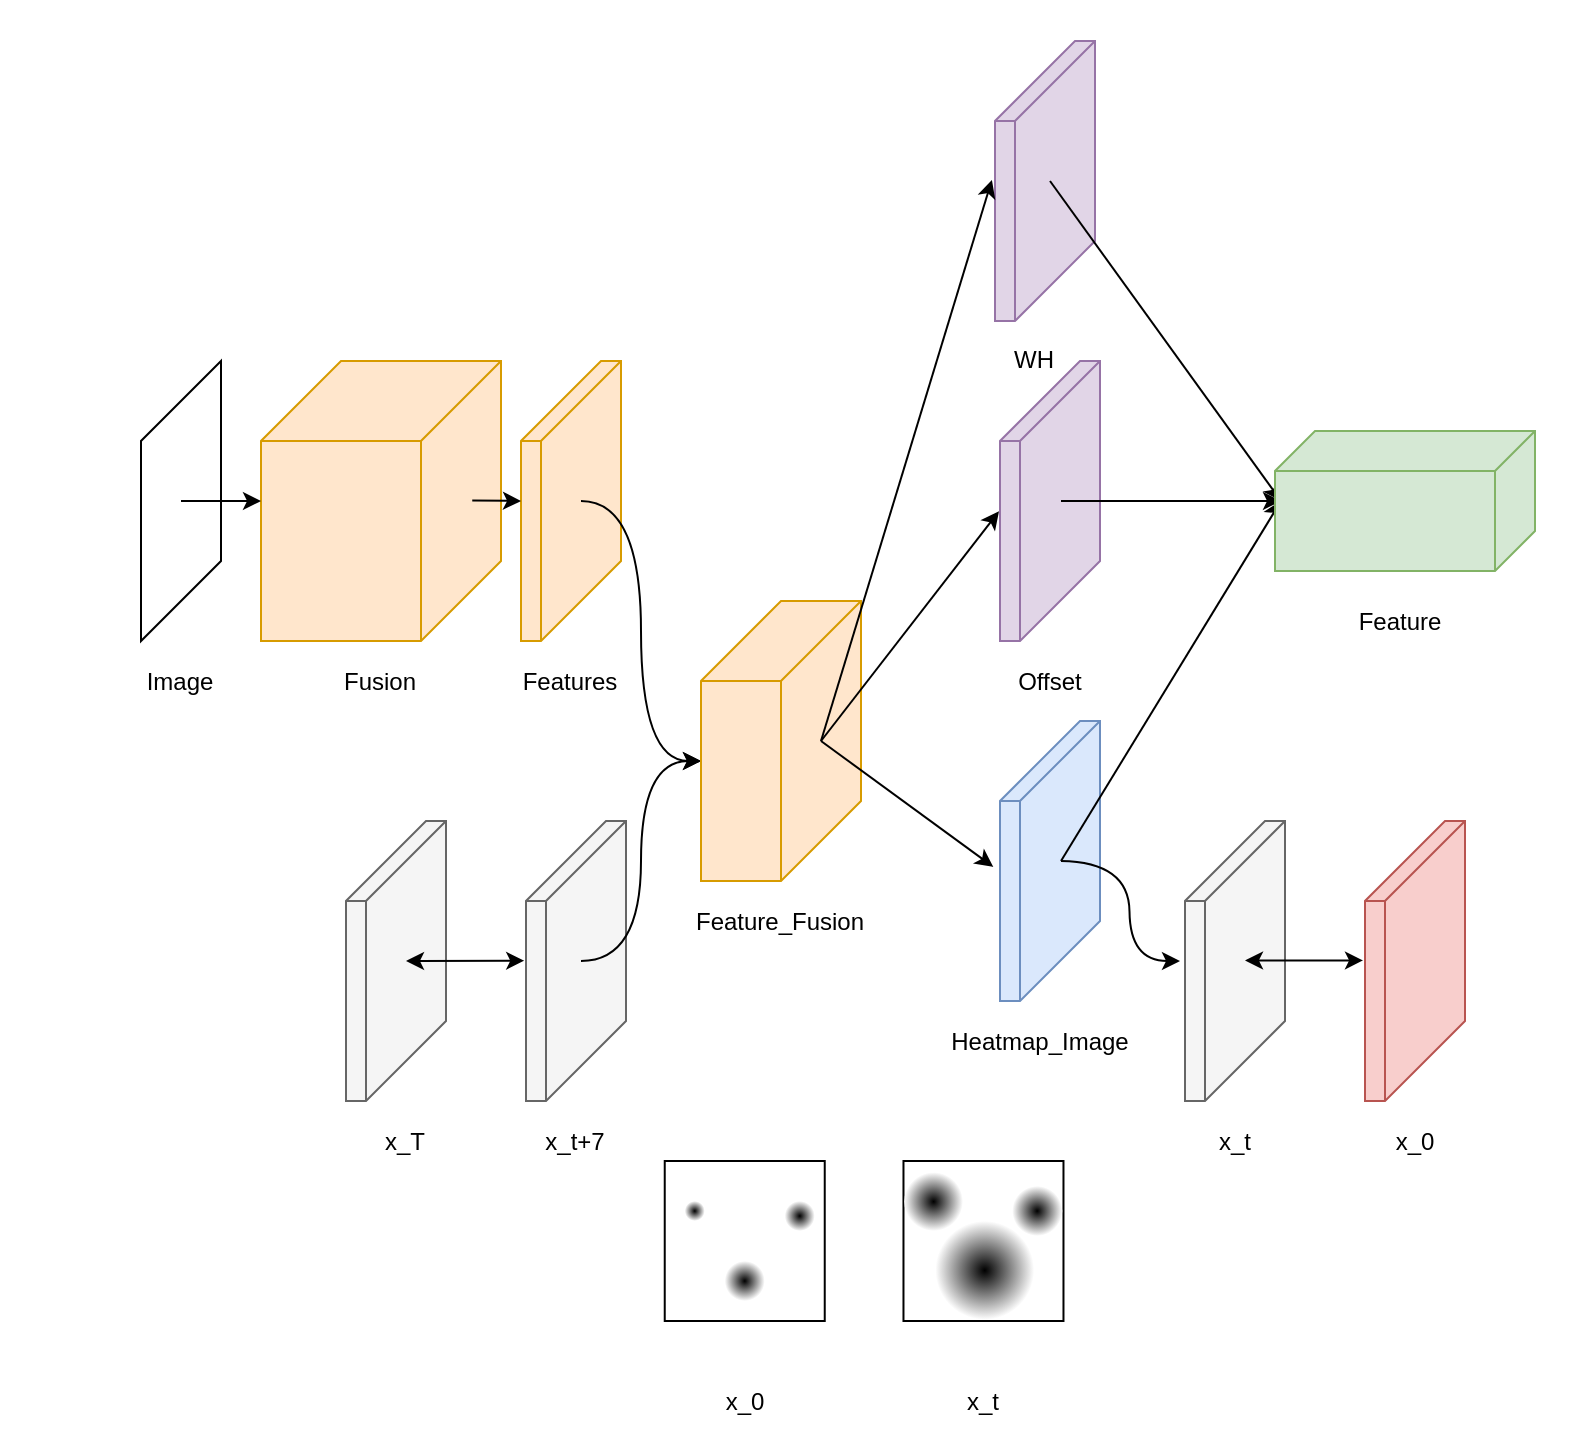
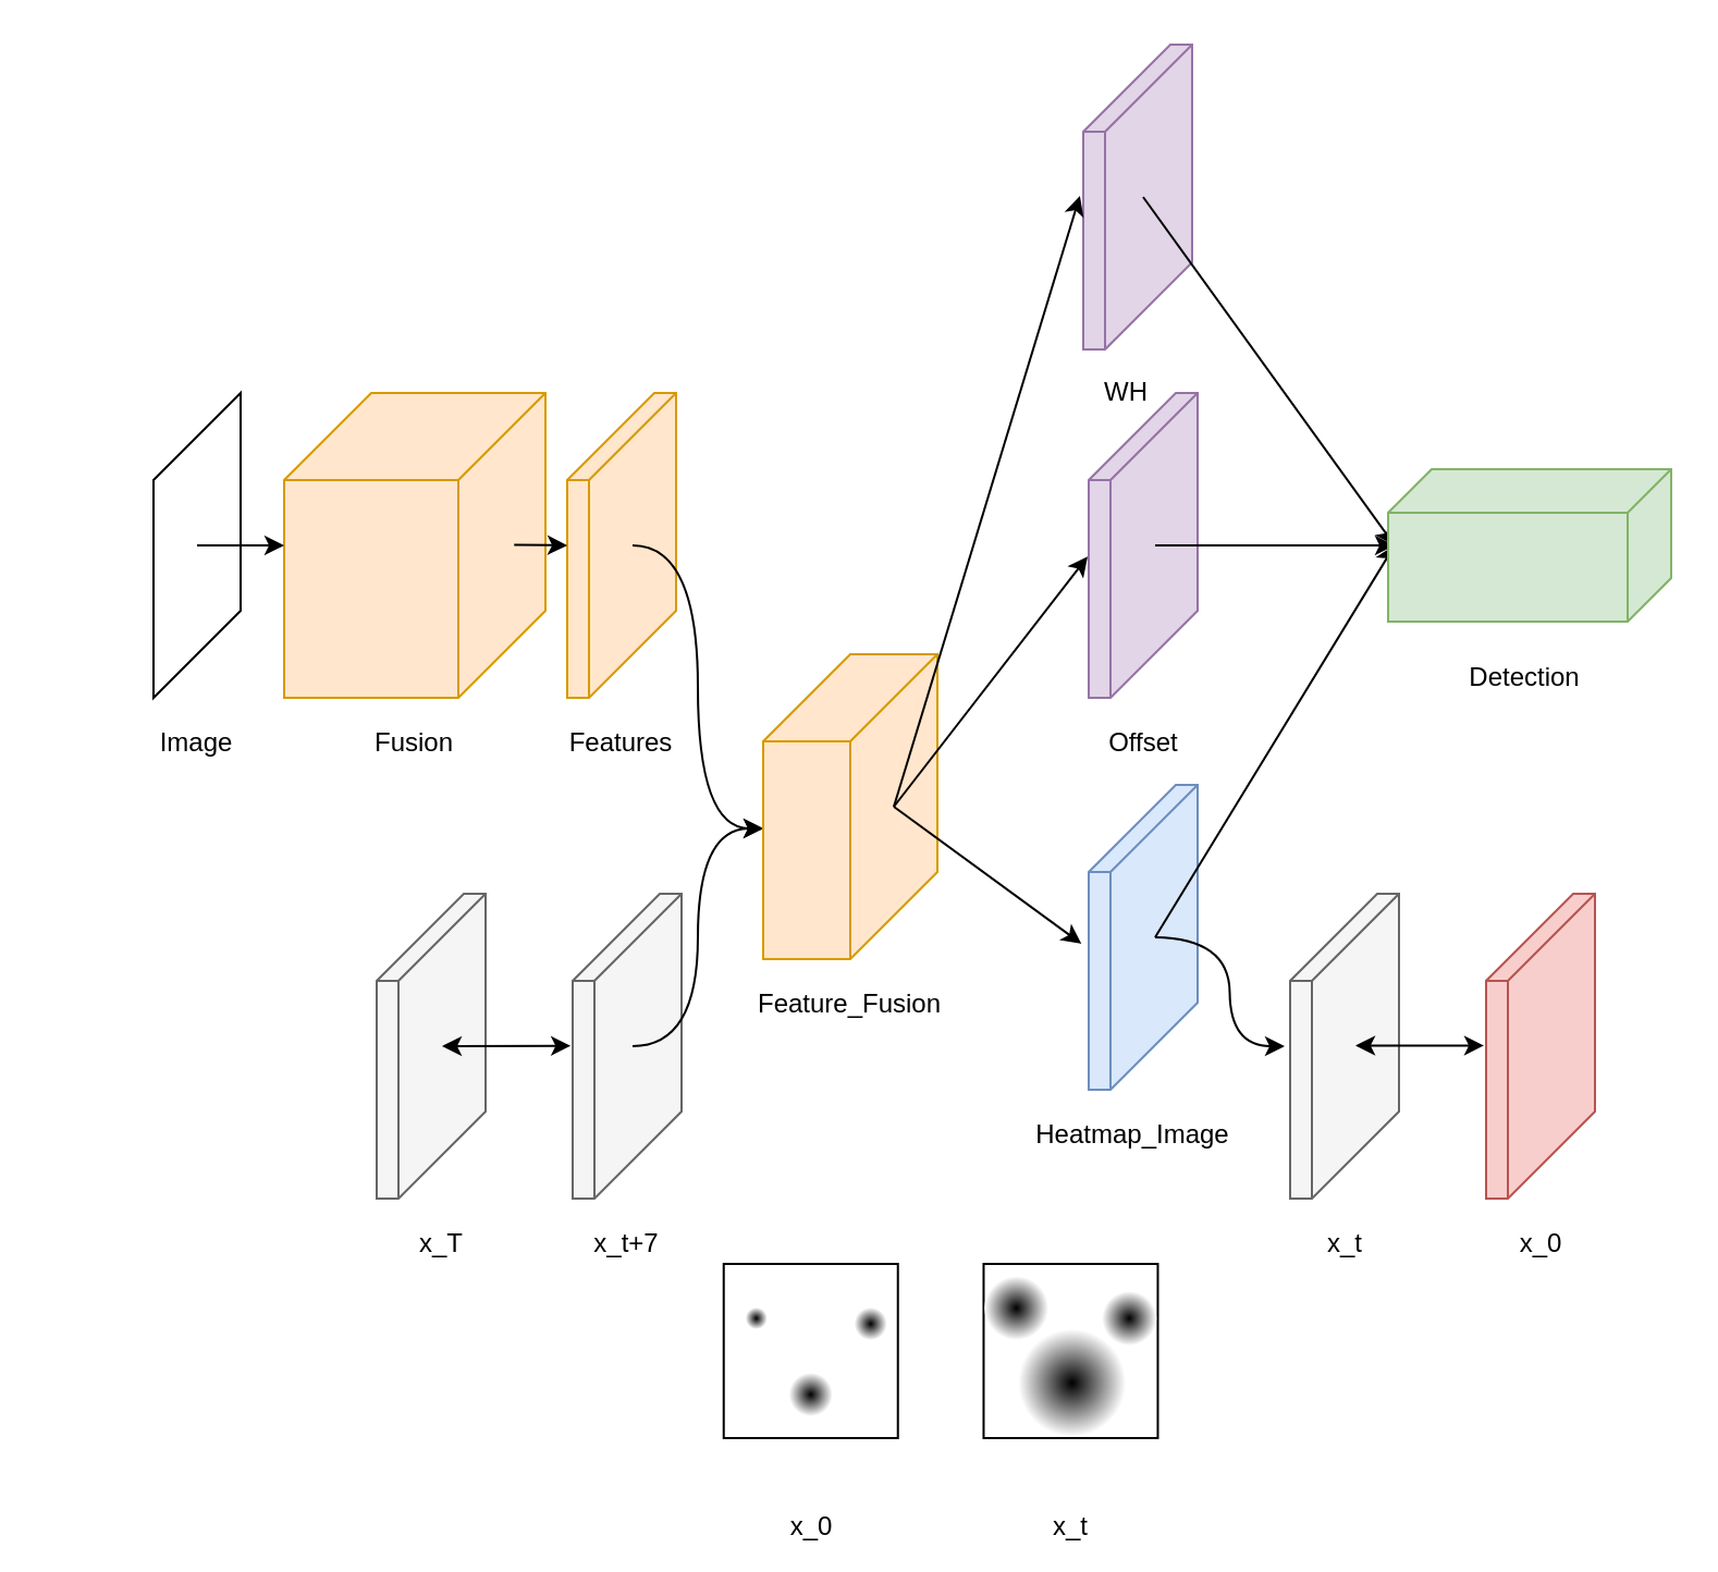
- <mxCell id="39" value="Feature" style="text;html=1;strokeColor=none;fillColor=none;align=center;verticalAlign=middle;whiteSpace=wrap;rounded=0;" vertex="1" parent="1"><mxGeometry x="680" y="310" width="40" as="geometry" /></mxCell>
+ <mxCell id="39" value="Detection" style="text;html=1;strokeColor=none;fillColor=none;align=center;verticalAlign=middle;whiteSpace=wrap;rounded=0;" vertex="1" parent="1"><mxGeometry x="680" y="310" width="40" as="geometry" /></mxCell>
